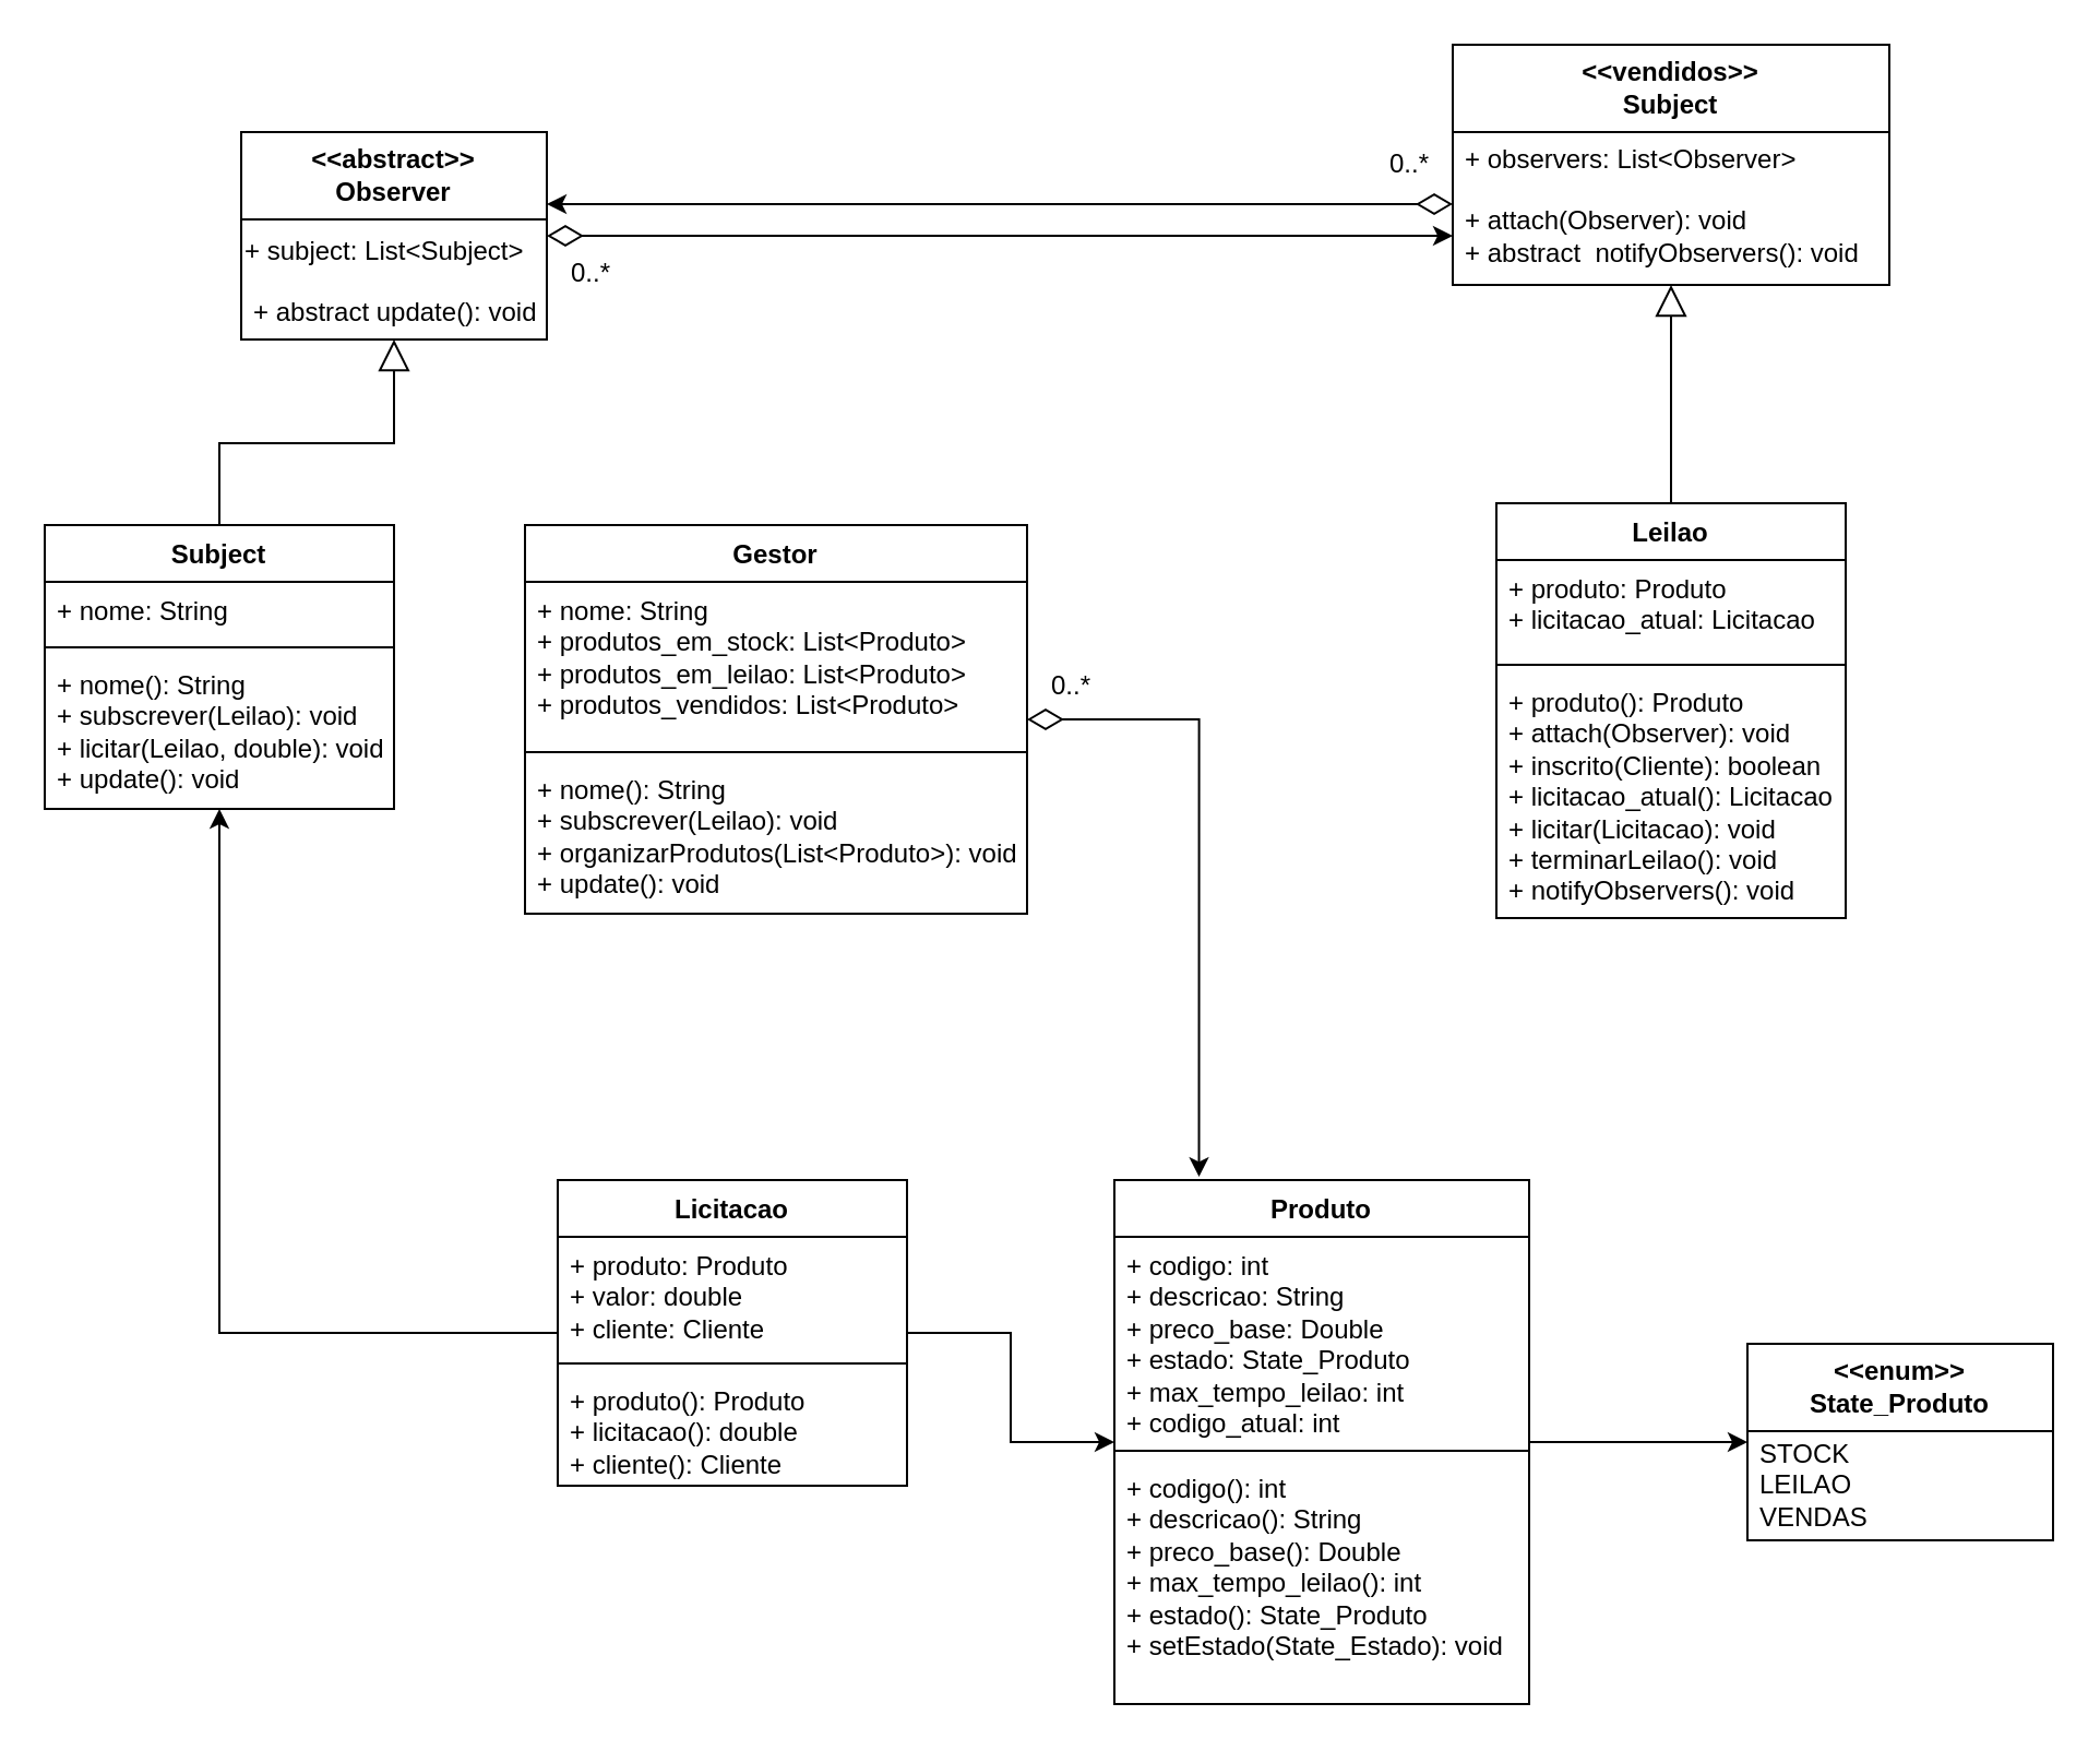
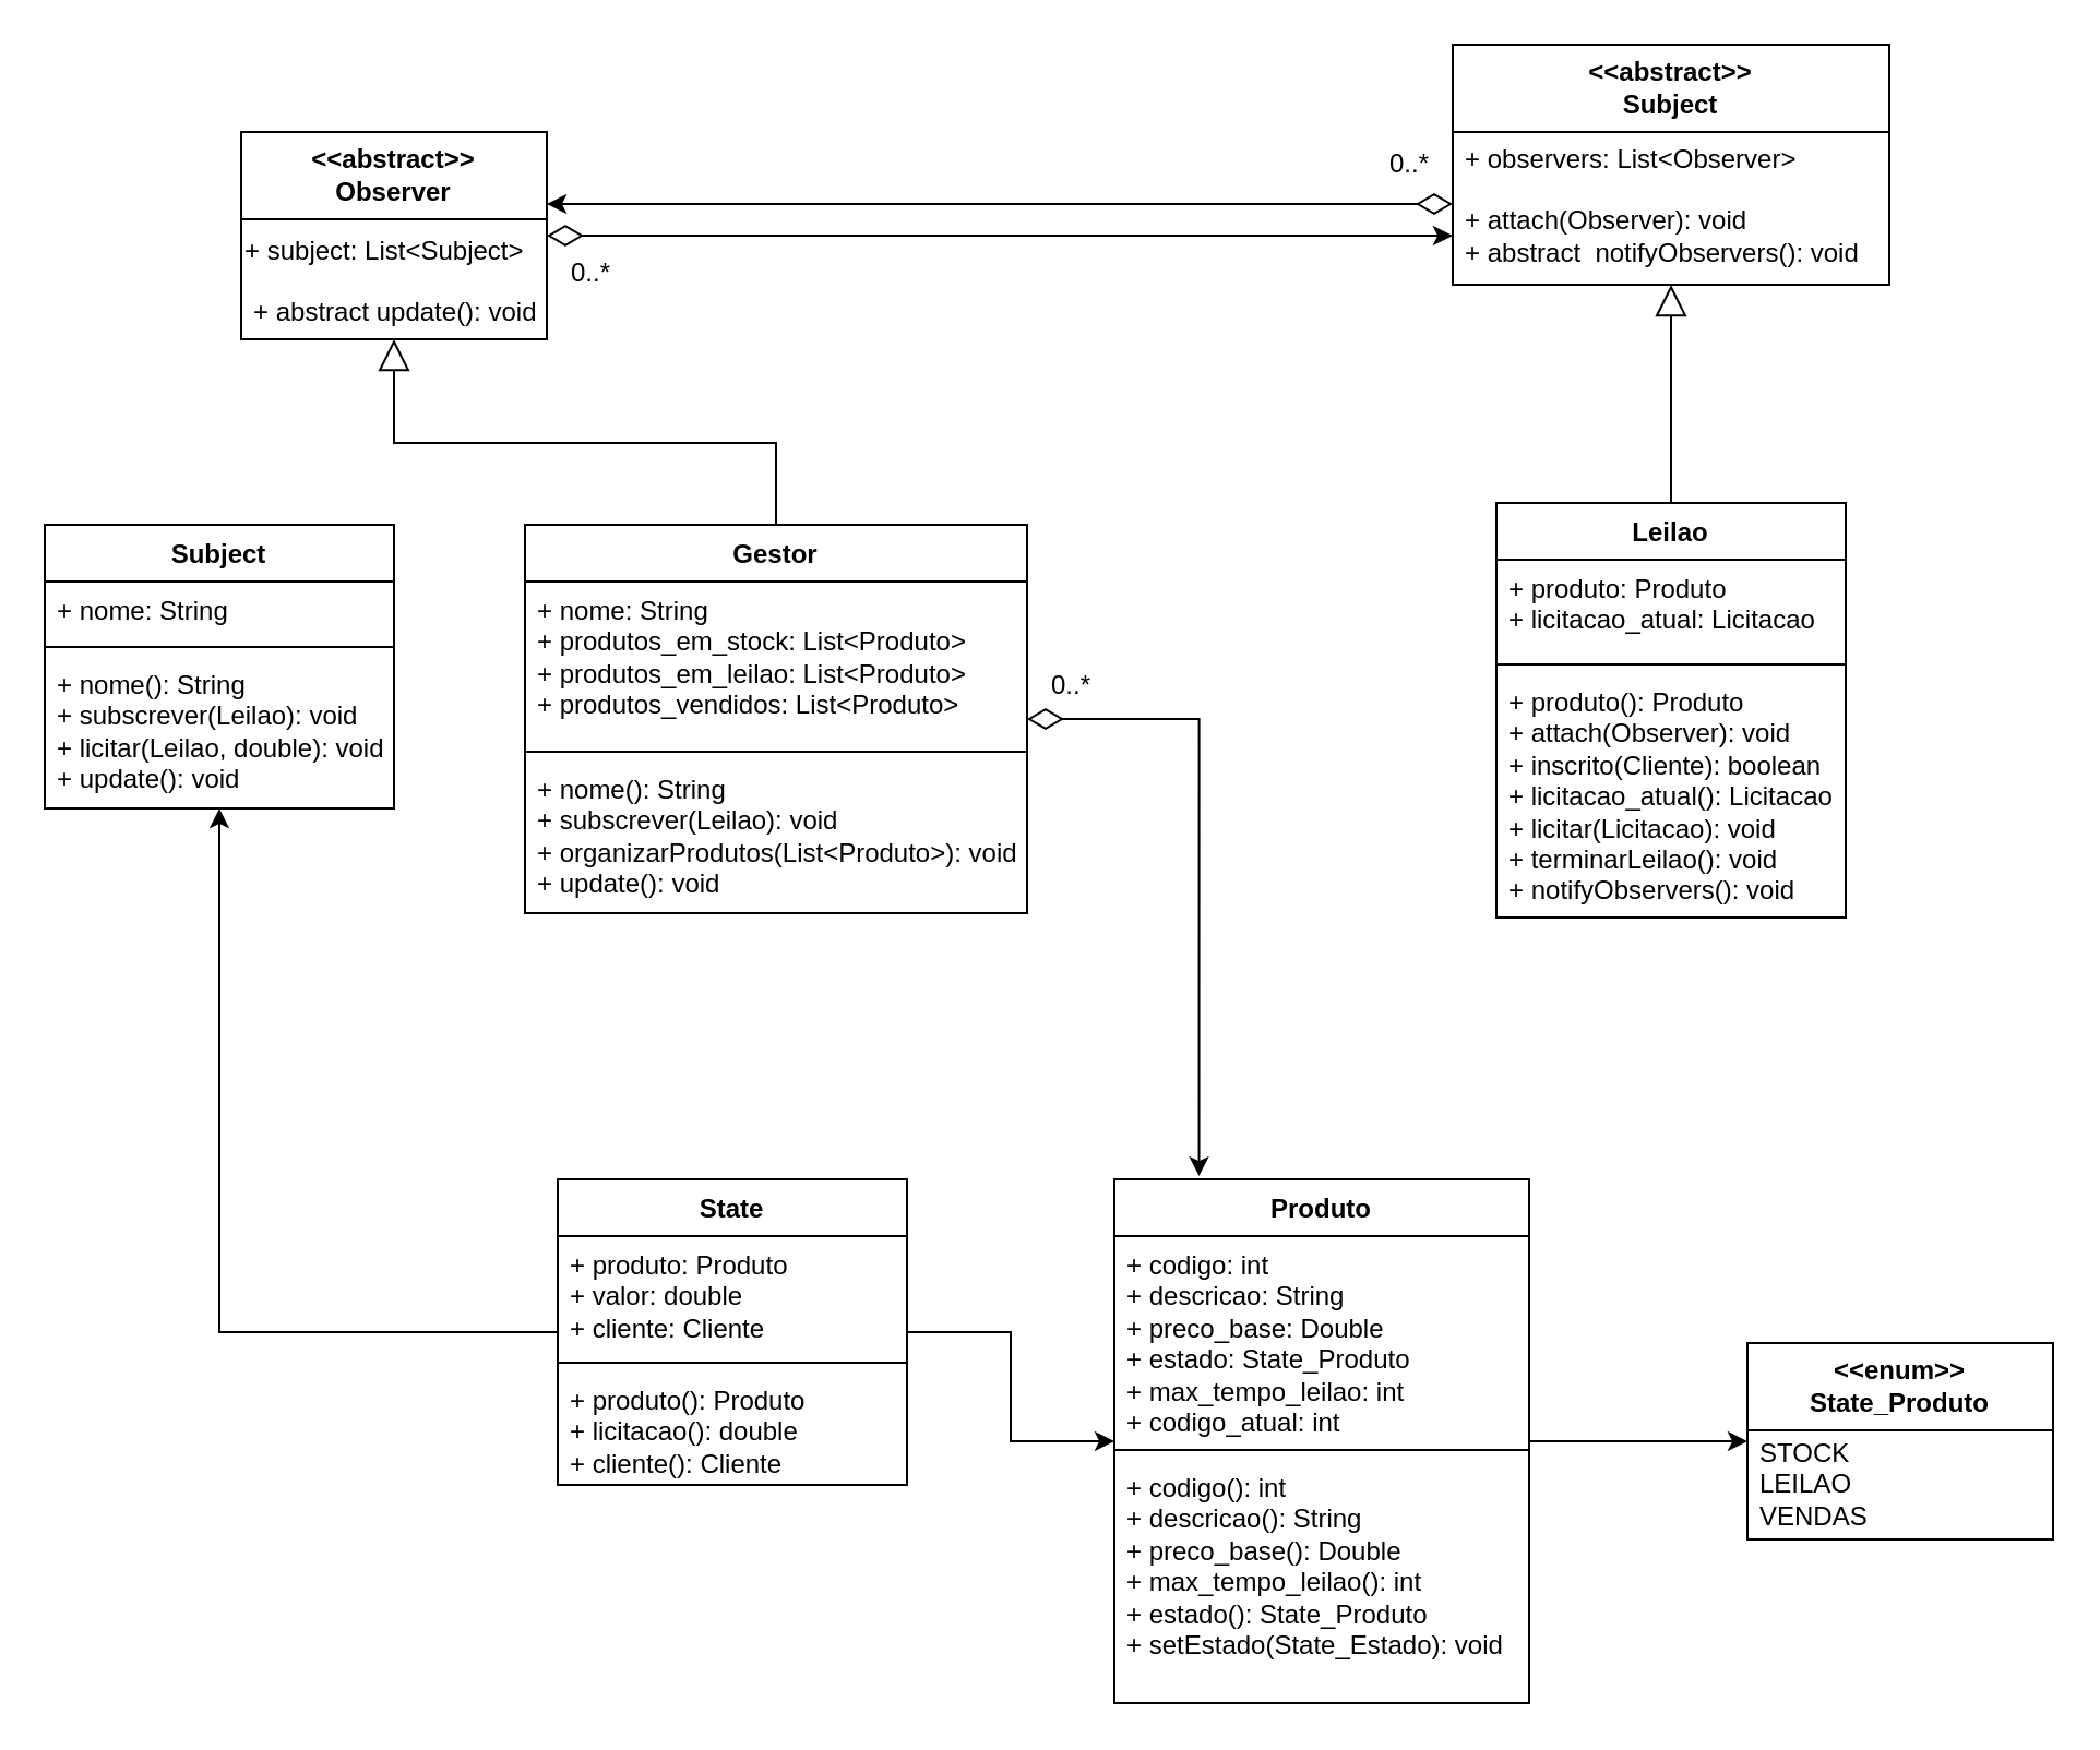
- <mxCell id="18" value="&amp;lt;&amp;lt;vendidos&amp;gt;&amp;gt;&lt;br&gt;Subject" style="swimlane;fontStyle=1;align=center;verticalAlign=middle;childLayout=stackLayout;horizontal=1;startSize=40;horizontalStack=0;resizeParent=1;resizeParentMax=0;resizeLast=0;collapsible=0;marginBottom=0;html=1;whiteSpace=wrap;" vertex="1" parent="1"><mxGeometry x="665" y="20" width="200" height="110" as="geometry" /></mxCell>
+ <mxCell id="18" value="&amp;lt;&amp;lt;abstract&amp;gt;&amp;gt;&lt;br&gt;Subject" style="swimlane;fontStyle=1;align=center;verticalAlign=middle;childLayout=stackLayout;horizontal=1;startSize=40;horizontalStack=0;resizeParent=1;resizeParentMax=0;resizeLast=0;collapsible=0;marginBottom=0;html=1;whiteSpace=wrap;" vertex="1" parent="1"><mxGeometry x="665" y="20" width="200" height="110" as="geometry" /></mxCell>
- <mxCell id="6" style="edgeStyle=orthogonalEdgeStyle;rounded=0;orthogonalLoop=1;jettySize=auto;html=1;endArrow=block;endFill=0;endSize=12;" edge="1" parent="1" source="7" target="3"><mxGeometry relative="1" as="geometry" /></mxCell>
+ <mxCell id="11" style="edgeStyle=orthogonalEdgeStyle;rounded=0;orthogonalLoop=1;jettySize=auto;html=1;endArrow=block;endFill=0;endSize=12;" edge="1" parent="1" source="13" target="3"><mxGeometry relative="1" as="geometry" /></mxCell>
- <mxCell id="28" value="Licitacao" style="swimlane;fontStyle=1;align=center;verticalAlign=top;childLayout=stackLayout;horizontal=1;startSize=26;horizontalStack=0;resizeParent=1;resizeParentMax=0;resizeLast=0;collapsible=1;marginBottom=0;whiteSpace=wrap;html=1;" vertex="1" parent="1"><mxGeometry x="255" y="540" width="160" height="140" as="geometry" /></mxCell>
+ <mxCell id="28" value="State" style="swimlane;fontStyle=1;align=center;verticalAlign=top;childLayout=stackLayout;horizontal=1;startSize=26;horizontalStack=0;resizeParent=1;resizeParentMax=0;resizeLast=0;collapsible=1;marginBottom=0;whiteSpace=wrap;html=1;" vertex="1" parent="1"><mxGeometry x="255" y="540" width="160" height="140" as="geometry" /></mxCell>
